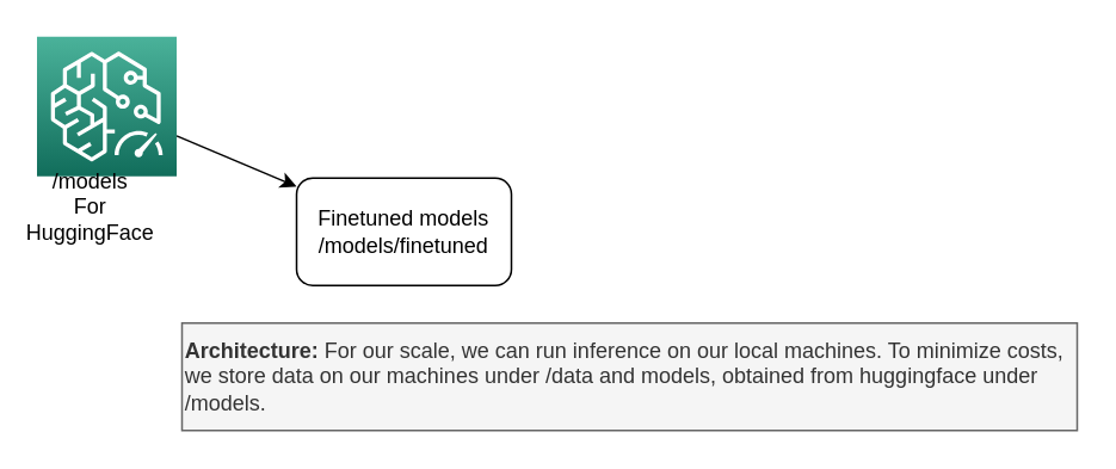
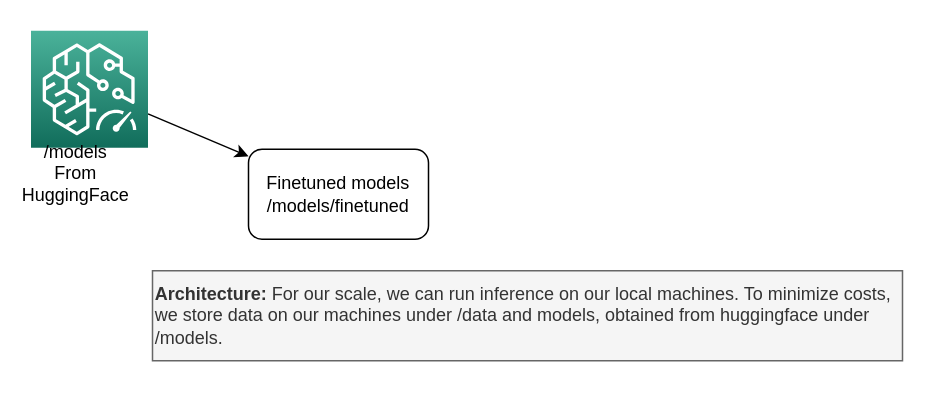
- <mxCell id="5" value="/models&lt;br&gt;For HuggingFace" style="text;html=1;strokeColor=none;fillColor=none;align=center;verticalAlign=middle;whiteSpace=wrap;rounded=0;" vertex="1" parent="1"><mxGeometry x="20" y="100" width="60" height="30" as="geometry" /></mxCell>
+ <mxCell id="5" value="/models&lt;br&gt;From HuggingFace" style="text;html=1;strokeColor=none;fillColor=none;align=center;verticalAlign=middle;whiteSpace=wrap;rounded=0;" vertex="1" parent="1"><mxGeometry x="20" y="100" width="60" height="30" as="geometry" /></mxCell>
